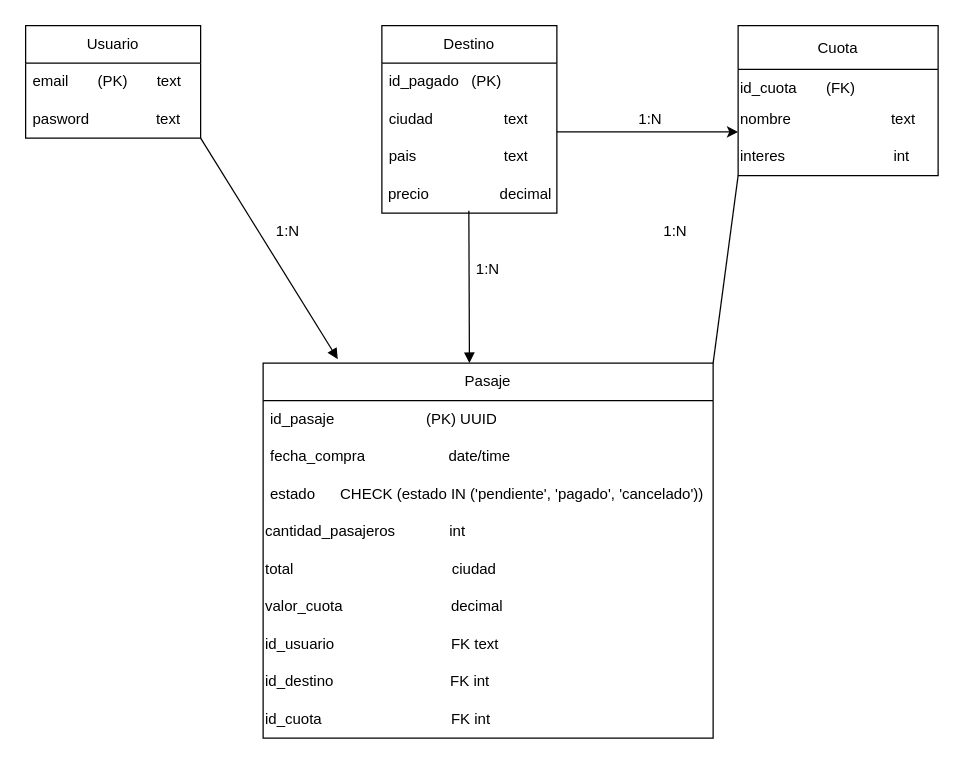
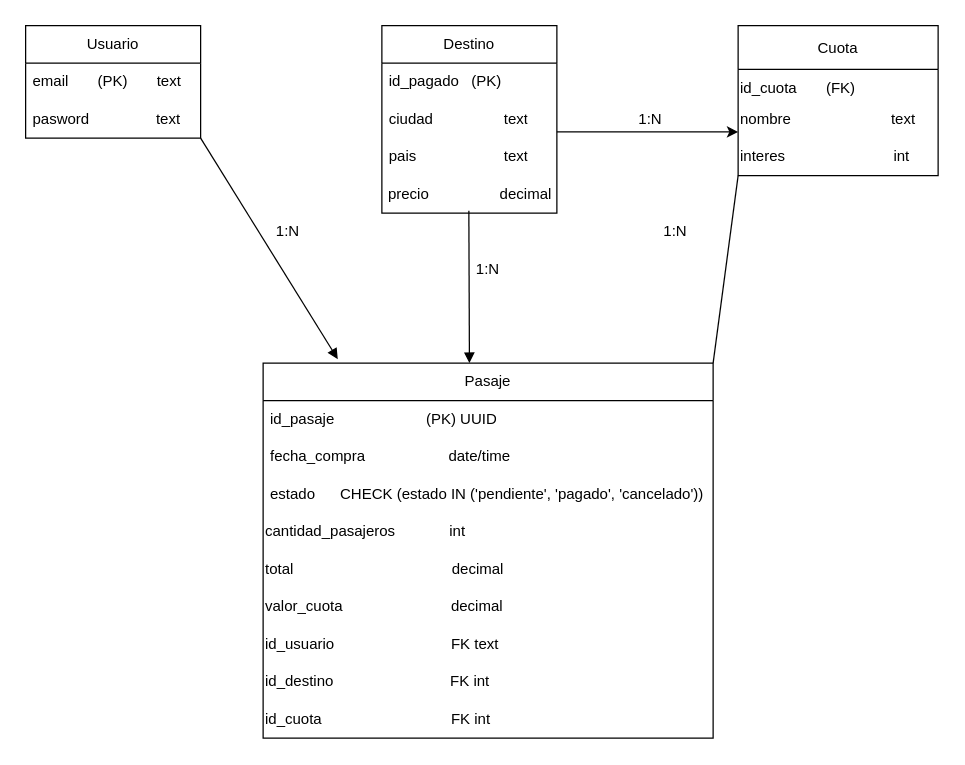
- <mxCell id="23" value="total&amp;nbsp; &amp;nbsp; &amp;nbsp; &amp;nbsp; &amp;nbsp; &amp;nbsp; &amp;nbsp; &amp;nbsp; &amp;nbsp; &amp;nbsp; &amp;nbsp; &amp;nbsp; &amp;nbsp; &amp;nbsp; &amp;nbsp; &amp;nbsp; &amp;nbsp; &amp;nbsp; &amp;nbsp; ciudad" style="text;html=1;align=left;verticalAlign=middle;whiteSpace=wrap;rounded=0;" vertex="1" parent="18"><mxGeometry y="150" width="360" height="30" as="geometry" /></mxCell>
+ <mxCell id="23" value="total&amp;nbsp; &amp;nbsp; &amp;nbsp; &amp;nbsp; &amp;nbsp; &amp;nbsp; &amp;nbsp; &amp;nbsp; &amp;nbsp; &amp;nbsp; &amp;nbsp; &amp;nbsp; &amp;nbsp; &amp;nbsp; &amp;nbsp; &amp;nbsp; &amp;nbsp; &amp;nbsp; &amp;nbsp; decimal" style="text;html=1;align=left;verticalAlign=middle;whiteSpace=wrap;rounded=0;" vertex="1" parent="18"><mxGeometry y="150" width="360" height="30" as="geometry" /></mxCell>
